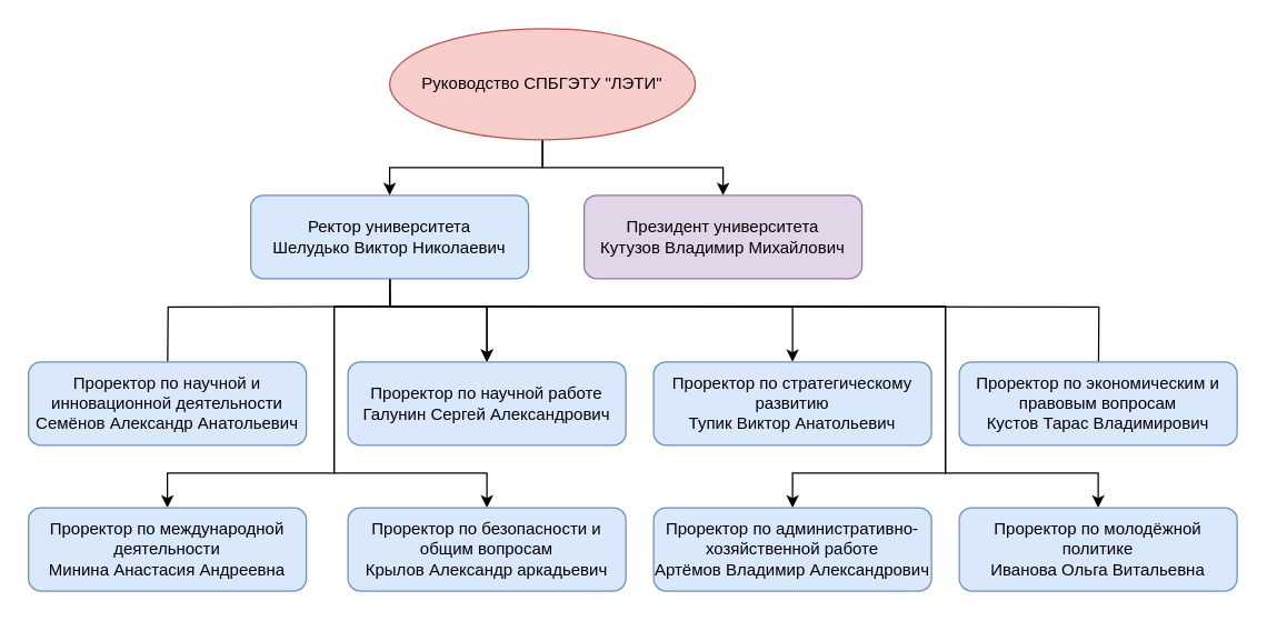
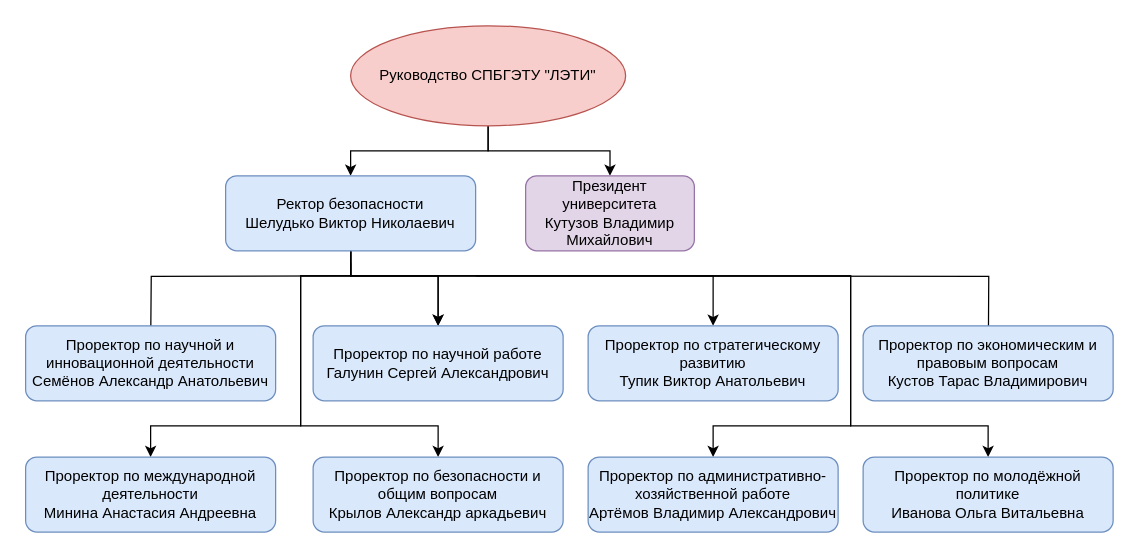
- <mxCell id="14" value="Ректор университета&lt;br&gt;Шелудько Виктор Николаевич" style="rounded=1;whiteSpace=wrap;html=1;fillColor=#dae8fc;strokeColor=#6c8ebf;" vertex="1" parent="1"><mxGeometry x="180" y="140" width="200" height="60" as="geometry" /></mxCell>
+ <mxCell id="14" value="Ректор безопасности&lt;br&gt;Шелудько Виктор Николаевич" style="rounded=1;whiteSpace=wrap;html=1;fillColor=#dae8fc;strokeColor=#6c8ebf;" vertex="1" parent="1"><mxGeometry x="180" y="140" width="200" height="60" as="geometry" /></mxCell>
- <mxCell id="15" value="Президент университета&lt;br&gt;Кутузов Владимир Михайлович" style="rounded=1;whiteSpace=wrap;html=1;fillColor=#e1d5e7;strokeColor=#9673a6;" vertex="1" parent="1"><mxGeometry x="420" y="140" width="200" height="60" as="geometry" /></mxCell>
+ <mxCell id="15" value="Президент университета&lt;br&gt;Кутузов Владимир Михайлович" style="rounded=1;whiteSpace=wrap;html=1;fillColor=#e1d5e7;strokeColor=#9673a6;" vertex="1" parent="1"><mxGeometry x="420" y="140" width="135" height="60" as="geometry" /></mxCell>
